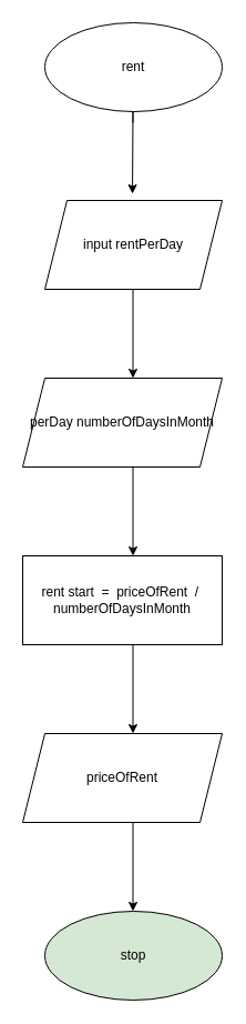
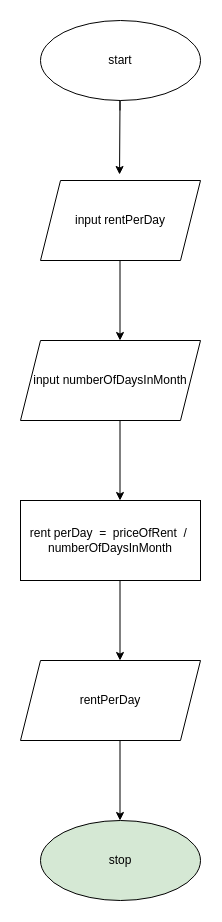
- <mxCell id="2" value="rent" style="ellipse;whiteSpace=wrap;html=1;" vertex="1" parent="1"><mxGeometry x="40" width="160" height="80" as="geometry" y="20" /></mxCell>
+ <mxCell id="2" value="start" style="ellipse;whiteSpace=wrap;html=1;" vertex="1" parent="1"><mxGeometry x="40" width="160" height="80" as="geometry" y="20" /></mxCell>
- <mxCell id="4" value="perDay numberOfDaysInMonth" style="shape=parallelogram;perimeter=parallelogramPerimeter;whiteSpace=wrap;html=1;fixedSize=1;" vertex="1" parent="1"><mxGeometry x="20" y="340" width="180" height="80" as="geometry" /></mxCell>
+ <mxCell id="4" value="input numberOfDaysInMonth" style="shape=parallelogram;perimeter=parallelogramPerimeter;whiteSpace=wrap;html=1;fixedSize=1;" vertex="1" parent="1"><mxGeometry x="20" y="340" width="180" height="80" as="geometry" /></mxCell>
- <mxCell id="5" value="rent start&amp;nbsp; =&amp;nbsp; priceOfRent&amp;nbsp; /&amp;nbsp; numberOfDaysInMonth" style="rounded=0;whiteSpace=wrap;html=1;" vertex="1" parent="1"><mxGeometry x="20" y="500" width="180" height="80" as="geometry" /></mxCell>
+ <mxCell id="5" value="rent perDay&amp;nbsp; =&amp;nbsp; priceOfRent&amp;nbsp; /&amp;nbsp; numberOfDaysInMonth" style="rounded=0;whiteSpace=wrap;html=1;" vertex="1" parent="1"><mxGeometry x="20" y="500" width="180" height="80" as="geometry" /></mxCell>
- <mxCell id="6" value="priceOfRent" style="shape=parallelogram;perimeter=parallelogramPerimeter;whiteSpace=wrap;html=1;fixedSize=1;" vertex="1" parent="1"><mxGeometry x="20" y="660" width="180" height="80" as="geometry" /></mxCell>
+ <mxCell id="6" value="rentPerDay" style="shape=parallelogram;perimeter=parallelogramPerimeter;whiteSpace=wrap;html=1;fixedSize=1;" vertex="1" parent="1"><mxGeometry x="20" y="660" width="180" height="80" as="geometry" /></mxCell>
